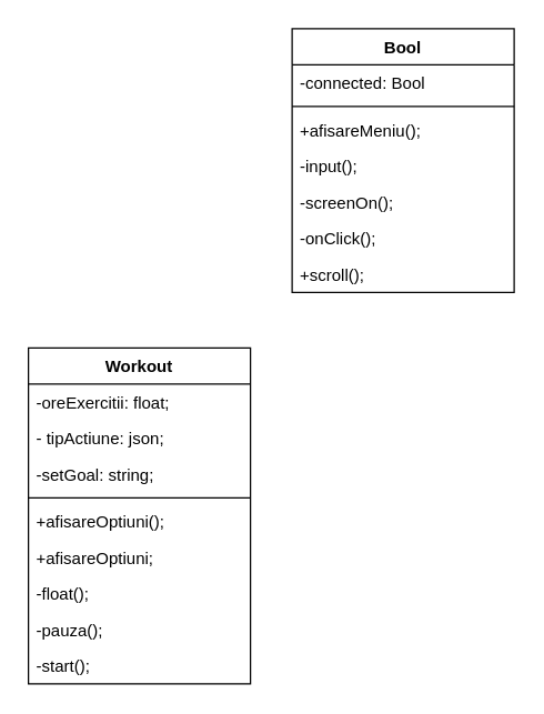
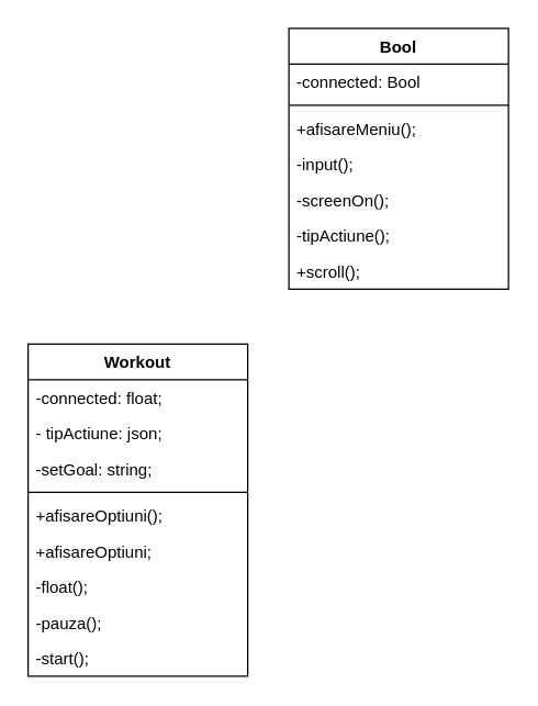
- <mxCell id="8" value="-onClick();" style="text;strokeColor=none;fillColor=none;align=left;verticalAlign=top;spacingLeft=4;spacingRight=4;overflow=hidden;rotatable=0;points=[[0,0.5],[1,0.5]];portConstraint=eastwest;" vertex="1" parent="2"><mxGeometry y="138" width="160" height="26" as="geometry" /></mxCell>
+ <mxCell id="8" value="-tipActiune();" style="text;strokeColor=none;fillColor=none;align=left;verticalAlign=top;spacingLeft=4;spacingRight=4;overflow=hidden;rotatable=0;points=[[0,0.5],[1,0.5]];portConstraint=eastwest;" vertex="1" parent="2"><mxGeometry y="138" width="160" height="26" as="geometry" /></mxCell>
- <mxCell id="11" value="-oreExercitii: float;" style="text;strokeColor=none;fillColor=none;align=left;verticalAlign=top;spacingLeft=4;spacingRight=4;overflow=hidden;rotatable=0;points=[[0,0.5],[1,0.5]];portConstraint=eastwest;" vertex="1" parent="10"><mxGeometry y="26" width="160" height="26" as="geometry" /></mxCell>
+ <mxCell id="11" value="-connected: float;" style="text;strokeColor=none;fillColor=none;align=left;verticalAlign=top;spacingLeft=4;spacingRight=4;overflow=hidden;rotatable=0;points=[[0,0.5],[1,0.5]];portConstraint=eastwest;" vertex="1" parent="10"><mxGeometry y="26" width="160" height="26" as="geometry" /></mxCell>
